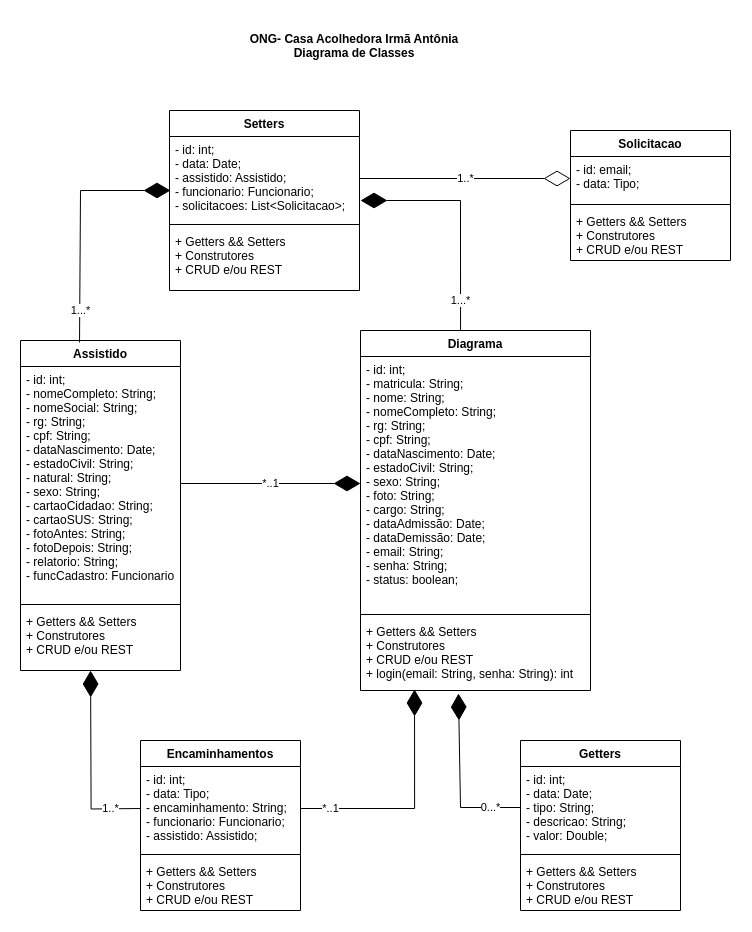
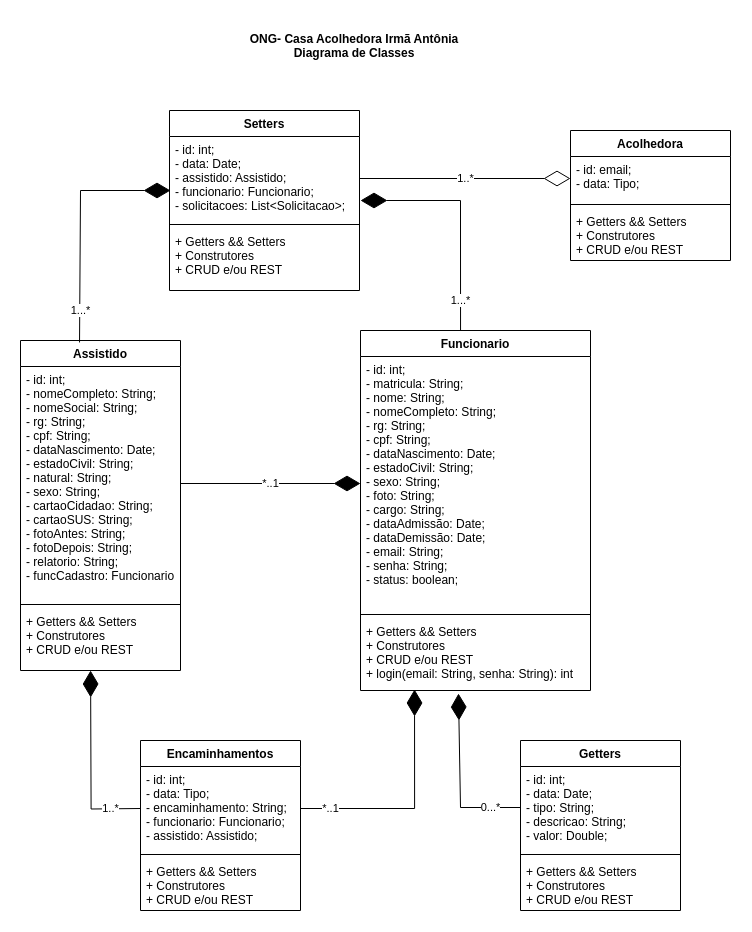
- <mxCell id="15" value="Solicitacao" style="swimlane;fontStyle=1;align=center;verticalAlign=top;childLayout=stackLayout;horizontal=1;startSize=26;horizontalStack=0;resizeParent=1;resizeParentMax=0;resizeLast=0;collapsible=1;marginBottom=0;" parent="1" vertex="1"><mxGeometry x="570" y="130" width="160" height="130" as="geometry" /></mxCell>
+ <mxCell id="15" value="Acolhedora" style="swimlane;fontStyle=1;align=center;verticalAlign=top;childLayout=stackLayout;horizontal=1;startSize=26;horizontalStack=0;resizeParent=1;resizeParentMax=0;resizeLast=0;collapsible=1;marginBottom=0;" parent="1" vertex="1"><mxGeometry x="570" y="130" width="160" height="130" as="geometry" /></mxCell>
- <mxCell id="7" value="Diagrama" style="swimlane;fontStyle=1;align=center;verticalAlign=top;childLayout=stackLayout;horizontal=1;startSize=26;horizontalStack=0;resizeParent=1;resizeParentMax=0;resizeLast=0;collapsible=1;marginBottom=0;" parent="1" vertex="1"><mxGeometry x="360" y="330" width="230" height="360" as="geometry" /></mxCell>
+ <mxCell id="7" value="Funcionario" style="swimlane;fontStyle=1;align=center;verticalAlign=top;childLayout=stackLayout;horizontal=1;startSize=26;horizontalStack=0;resizeParent=1;resizeParentMax=0;resizeLast=0;collapsible=1;marginBottom=0;" parent="1" vertex="1"><mxGeometry x="360" y="330" width="230" height="360" as="geometry" /></mxCell>
